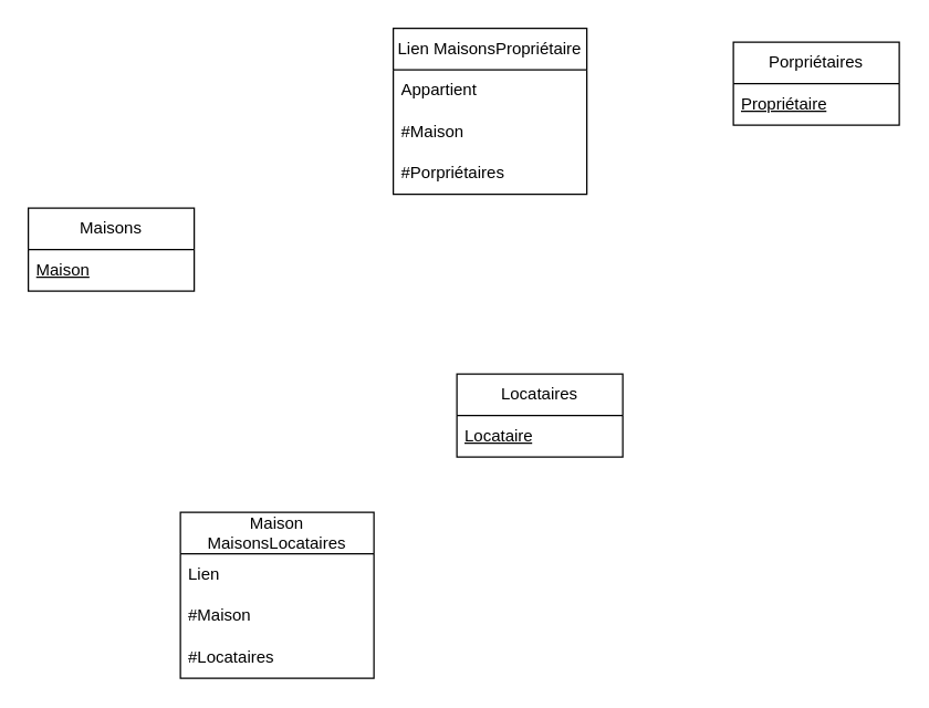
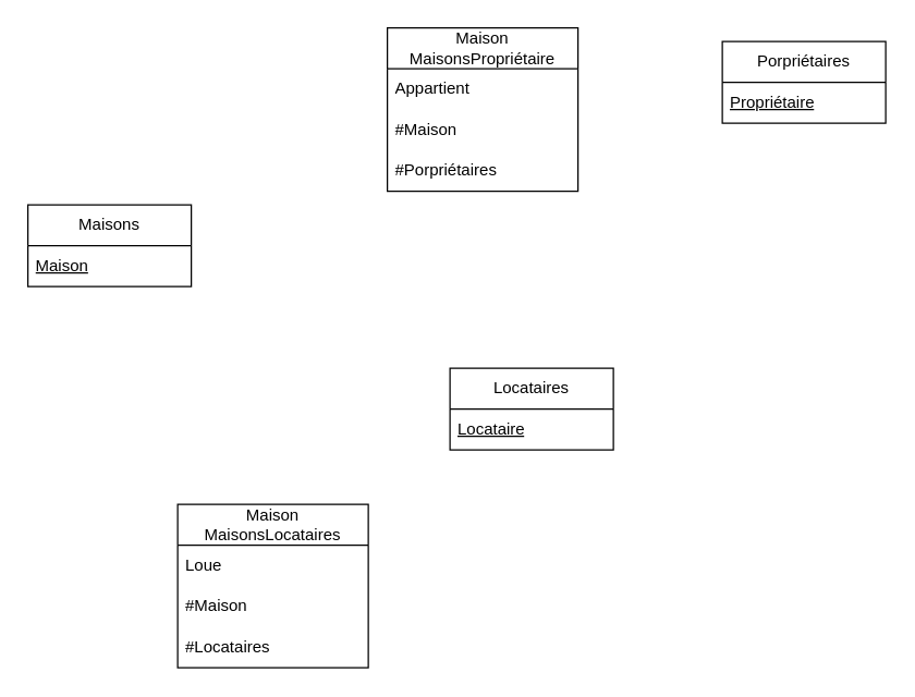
- <mxCell id="12" value="Lien MaisonsPropriétaire" style="swimlane;fontStyle=0;childLayout=stackLayout;horizontal=1;startSize=30;horizontalStack=0;resizeParent=1;resizeParentMax=0;resizeLast=0;collapsible=1;marginBottom=0;whiteSpace=wrap;html=1;" vertex="1" parent="1"><mxGeometry x="284" y="20" width="140" height="120" as="geometry" /></mxCell>
+ <mxCell id="12" value="Maison MaisonsPropriétaire" style="swimlane;fontStyle=0;childLayout=stackLayout;horizontal=1;startSize=30;horizontalStack=0;resizeParent=1;resizeParentMax=0;resizeLast=0;collapsible=1;marginBottom=0;whiteSpace=wrap;html=1;" vertex="1" parent="1"><mxGeometry x="284" y="20" width="140" height="120" as="geometry" /></mxCell>
- <mxCell id="9" value="Lien" style="text;strokeColor=none;fillColor=none;align=left;verticalAlign=middle;spacingLeft=4;spacingRight=4;overflow=hidden;points=[[0,0.5],[1,0.5]];portConstraint=eastwest;rotatable=0;whiteSpace=wrap;html=1;" vertex="1" parent="8"><mxGeometry y="30" width="140" height="30" as="geometry" /></mxCell>
+ <mxCell id="9" value="Loue" style="text;strokeColor=none;fillColor=none;align=left;verticalAlign=middle;spacingLeft=4;spacingRight=4;overflow=hidden;points=[[0,0.5],[1,0.5]];portConstraint=eastwest;rotatable=0;whiteSpace=wrap;html=1;" vertex="1" parent="8"><mxGeometry y="30" width="140" height="30" as="geometry" /></mxCell>
